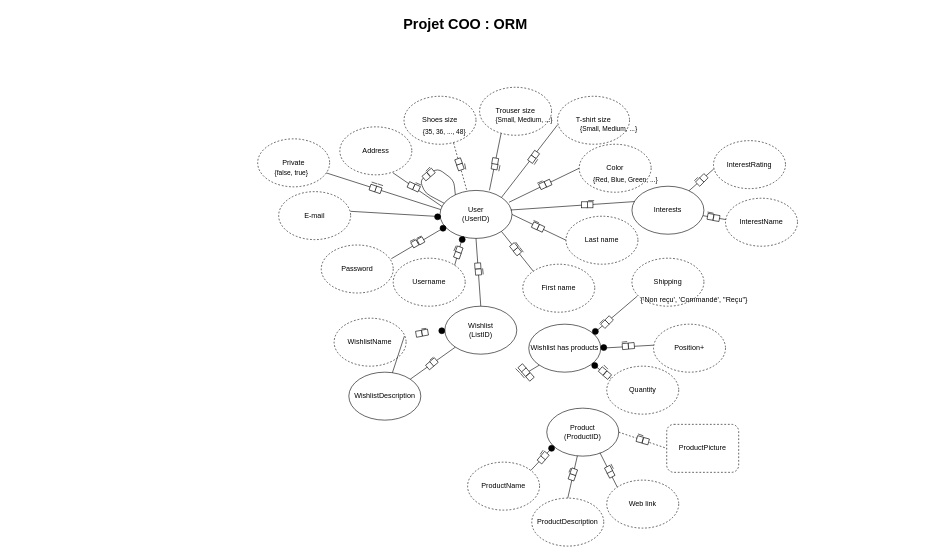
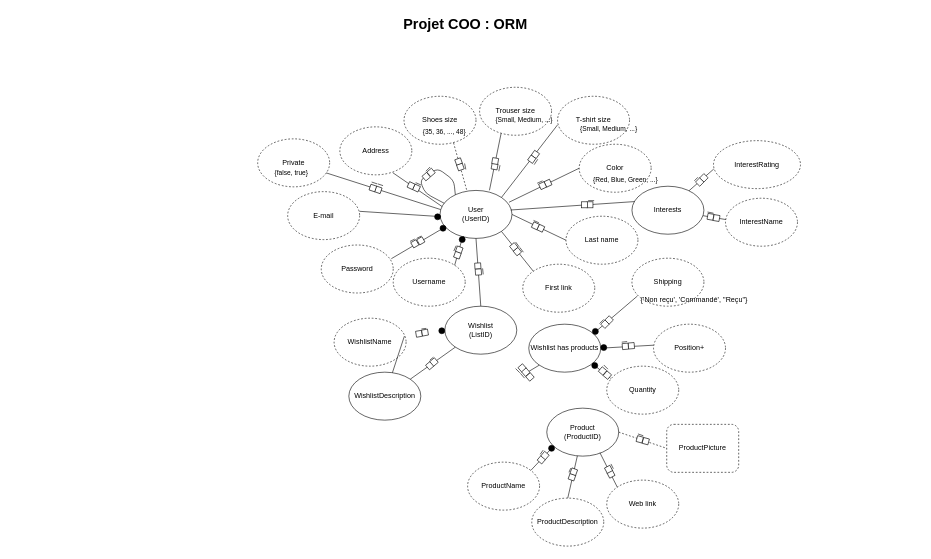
- <mxCell id="195" value="InterestRating" style="ellipse;whiteSpace=wrap;html=1;dashed=1;" vertex="1" parent="1"><mxGeometry x="1189" y="234" width="120" height="80" as="geometry" /></mxCell>
+ <mxCell id="195" value="InterestRating" style="ellipse;whiteSpace=wrap;html=1;dashed=1;" vertex="1" parent="1"><mxGeometry x="1189" y="234" width="145" height="80" as="geometry" /></mxCell>
- <mxCell id="182" value="E-mail" style="ellipse;whiteSpace=wrap;html=1;dashed=1;" parent="1" vertex="1"><mxGeometry x="464" y="319" width="120" height="80" as="geometry" /></mxCell>
+ <mxCell id="182" value="E-mail" style="ellipse;whiteSpace=wrap;html=1;dashed=1;" parent="1" vertex="1"><mxGeometry x="479" y="319" width="120" height="80" as="geometry" /></mxCell>
- <mxCell id="10" value="First name" style="ellipse;whiteSpace=wrap;html=1;dashed=1;" parent="1" vertex="1"><mxGeometry x="871" y="440" width="120" height="80" as="geometry" /></mxCell>
+ <mxCell id="10" value="First link" style="ellipse;whiteSpace=wrap;html=1;dashed=1;" parent="1" vertex="1"><mxGeometry x="871" y="440" width="120" height="80" as="geometry" /></mxCell>
